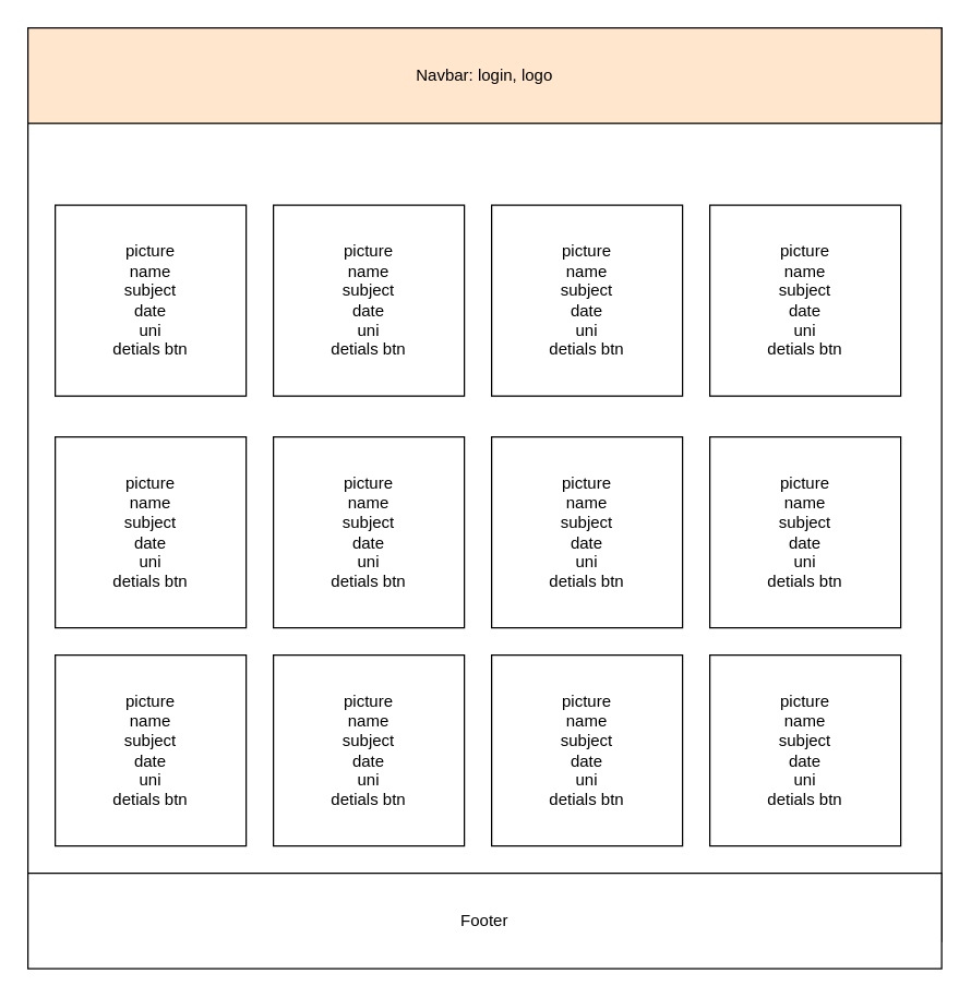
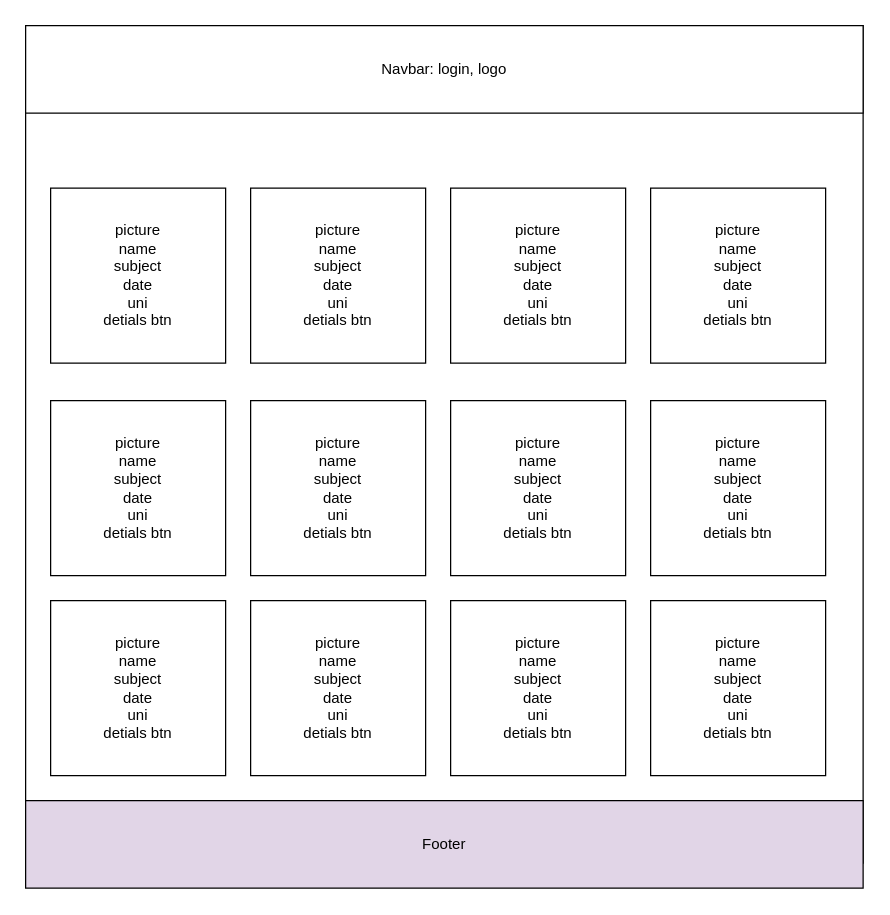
- <mxCell id="3" value="Navbar: login, logo" style="rounded=0;whiteSpace=wrap;html=1;fillColor=#ffe6cc;" vertex="1" parent="1"><mxGeometry x="20" width="670" height="70" as="geometry" y="20" /></mxCell>
+ <mxCell id="3" value="Navbar: login, logo" style="rounded=0;whiteSpace=wrap;html=1;" vertex="1" parent="1"><mxGeometry x="20" width="670" height="70" as="geometry" y="20" /></mxCell>
- <mxCell id="4" value="Footer" style="rounded=0;whiteSpace=wrap;html=1;" vertex="1" parent="1"><mxGeometry x="20" y="640" width="670" height="70" as="geometry" /></mxCell>
+ <mxCell id="4" value="Footer" style="rounded=0;whiteSpace=wrap;html=1;fillColor=#e1d5e7;" vertex="1" parent="1"><mxGeometry x="20" y="640" width="670" height="70" as="geometry" /></mxCell>
